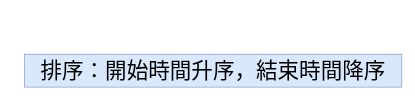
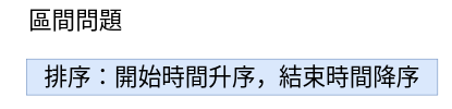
+ <mxCell id="3" value="區間問題" style="text;html=1;strokeColor=none;fillColor=none;align=center;verticalAlign=middle;whiteSpace=wrap;rounded=0;fontSize=36;" vertex="1" parent="1"><mxGeometry x="20" y="20" width="190" height="20" as="geometry" /></mxCell>
